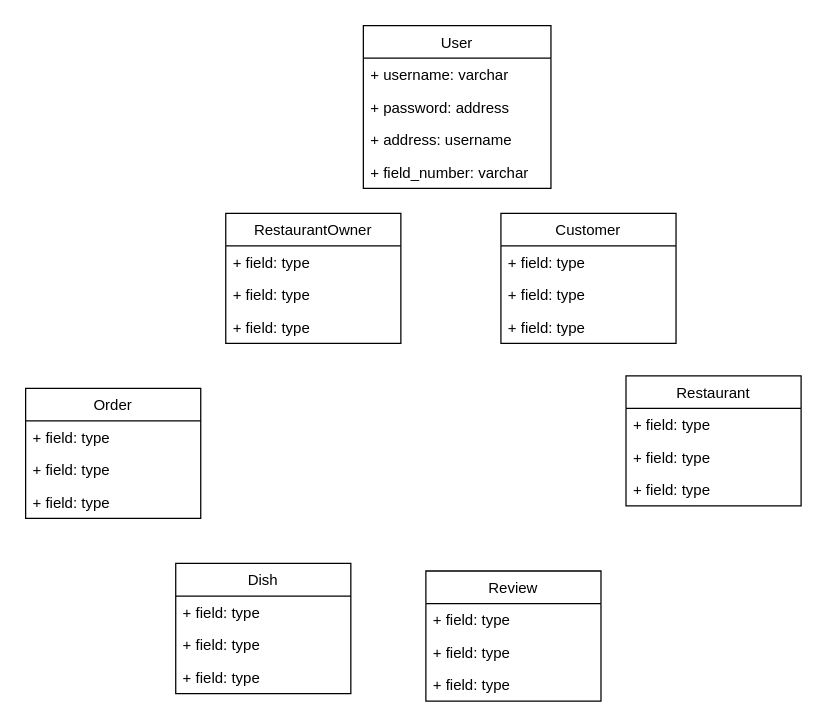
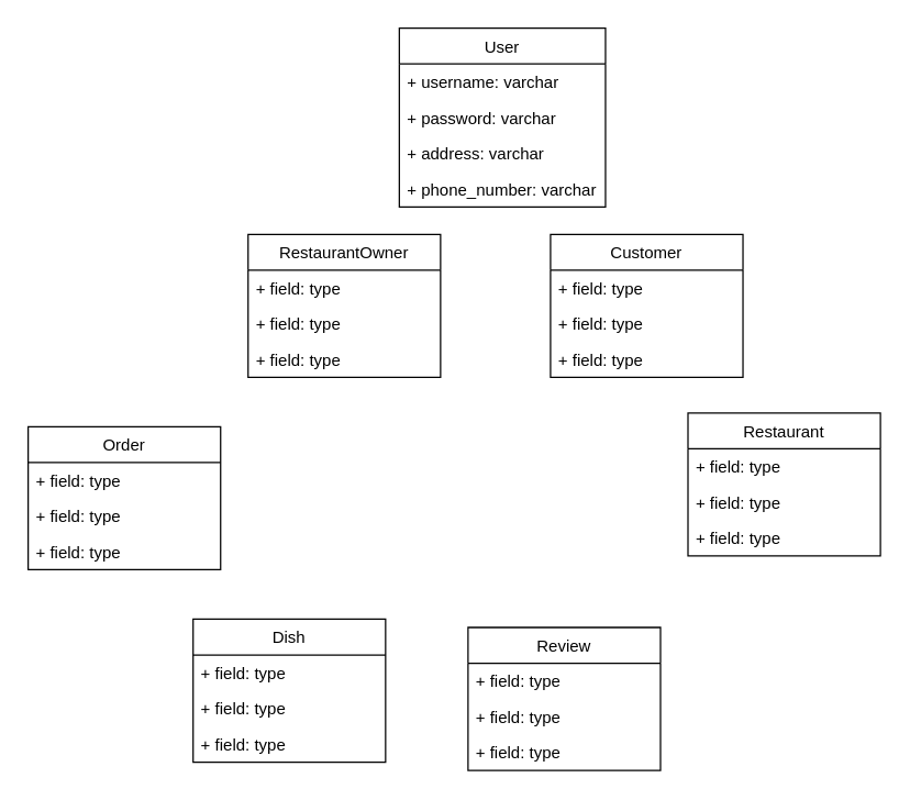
- <mxCell id="4" value="+ password: address" style="text;strokeColor=none;fillColor=none;align=left;verticalAlign=top;spacingLeft=4;spacingRight=4;overflow=hidden;rotatable=0;points=[[0,0.5],[1,0.5]];portConstraint=eastwest;" vertex="1" parent="2"><mxGeometry y="52" width="150" height="26" as="geometry" /></mxCell>
+ <mxCell id="4" value="+ password: varchar" style="text;strokeColor=none;fillColor=none;align=left;verticalAlign=top;spacingLeft=4;spacingRight=4;overflow=hidden;rotatable=0;points=[[0,0.5],[1,0.5]];portConstraint=eastwest;" vertex="1" parent="2"><mxGeometry y="52" width="150" height="26" as="geometry" /></mxCell>
- <mxCell id="5" value="+ address: username" style="text;strokeColor=none;fillColor=none;align=left;verticalAlign=top;spacingLeft=4;spacingRight=4;overflow=hidden;rotatable=0;points=[[0,0.5],[1,0.5]];portConstraint=eastwest;" vertex="1" parent="2"><mxGeometry y="78" width="150" height="26" as="geometry" /></mxCell>
+ <mxCell id="5" value="+ address: varchar" style="text;strokeColor=none;fillColor=none;align=left;verticalAlign=top;spacingLeft=4;spacingRight=4;overflow=hidden;rotatable=0;points=[[0,0.5],[1,0.5]];portConstraint=eastwest;" vertex="1" parent="2"><mxGeometry y="78" width="150" height="26" as="geometry" /></mxCell>
- <mxCell id="6" value="+ field_number: varchar" style="text;strokeColor=none;fillColor=none;align=left;verticalAlign=top;spacingLeft=4;spacingRight=4;overflow=hidden;rotatable=0;points=[[0,0.5],[1,0.5]];portConstraint=eastwest;" vertex="1" parent="2"><mxGeometry y="104" width="150" height="26" as="geometry" /></mxCell>
+ <mxCell id="6" value="+ phone_number: varchar" style="text;strokeColor=none;fillColor=none;align=left;verticalAlign=top;spacingLeft=4;spacingRight=4;overflow=hidden;rotatable=0;points=[[0,0.5],[1,0.5]];portConstraint=eastwest;" vertex="1" parent="2"><mxGeometry y="104" width="150" height="26" as="geometry" /></mxCell>
